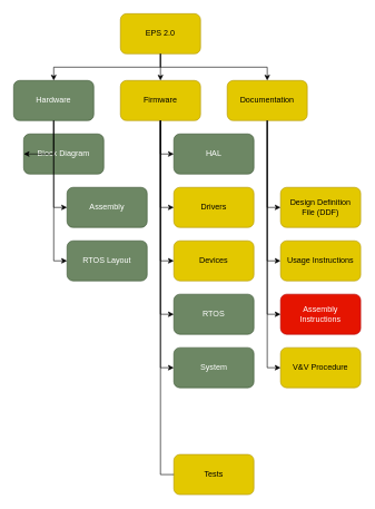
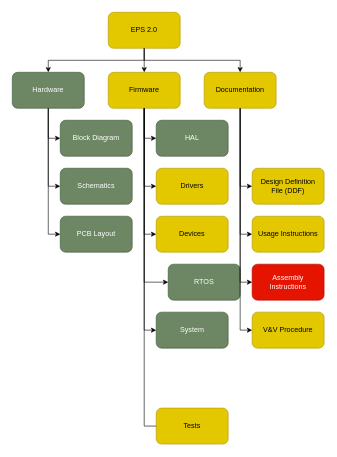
- <mxCell id="10" value="Block Diagram" style="rounded=1;whiteSpace=wrap;html=1;fillColor=#6d8764;fontColor=#ffffff;strokeColor=#3A5431;" parent="1" vertex="1"><mxGeometry x="35" y="200" width="120" height="60" as="geometry" /></mxCell>
+ <mxCell id="10" value="Block Diagram" style="rounded=1;whiteSpace=wrap;html=1;fillColor=#6d8764;fontColor=#ffffff;strokeColor=#3A5431;" parent="1" vertex="1"><mxGeometry x="100" y="200" width="120" height="60" as="geometry" /></mxCell>
- <mxCell id="11" value="Assembly" style="rounded=1;whiteSpace=wrap;html=1;fillColor=#6d8764;fontColor=#ffffff;strokeColor=#3A5431;" parent="1" vertex="1"><mxGeometry x="100" y="280" width="120" height="60" as="geometry" /></mxCell>
+ <mxCell id="11" value="Schematics" style="rounded=1;whiteSpace=wrap;html=1;fillColor=#6d8764;fontColor=#ffffff;strokeColor=#3A5431;" parent="1" vertex="1"><mxGeometry x="100" y="280" width="120" height="60" as="geometry" /></mxCell>
- <mxCell id="12" value="RTOS Layout" style="rounded=1;whiteSpace=wrap;html=1;fillColor=#6d8764;fontColor=#ffffff;strokeColor=#3A5431;" parent="1" vertex="1"><mxGeometry x="100" y="360" width="120" height="60" as="geometry" /></mxCell>
+ <mxCell id="12" value="PCB Layout" style="rounded=1;whiteSpace=wrap;html=1;fillColor=#6d8764;fontColor=#ffffff;strokeColor=#3A5431;" parent="1" vertex="1"><mxGeometry x="100" y="360" width="120" height="60" as="geometry" /></mxCell>
- <mxCell id="19" value="RTOS" style="rounded=1;whiteSpace=wrap;html=1;fillColor=#6d8764;fontColor=#ffffff;strokeColor=#3A5431;" parent="1" vertex="1"><mxGeometry x="260" y="440" width="120" height="60" as="geometry" /></mxCell>
+ <mxCell id="19" value="RTOS" style="rounded=1;whiteSpace=wrap;html=1;fillColor=#6d8764;fontColor=#ffffff;strokeColor=#3A5431;" parent="1" vertex="1"><mxGeometry x="280" y="440" width="120" height="60" as="geometry" /></mxCell>
